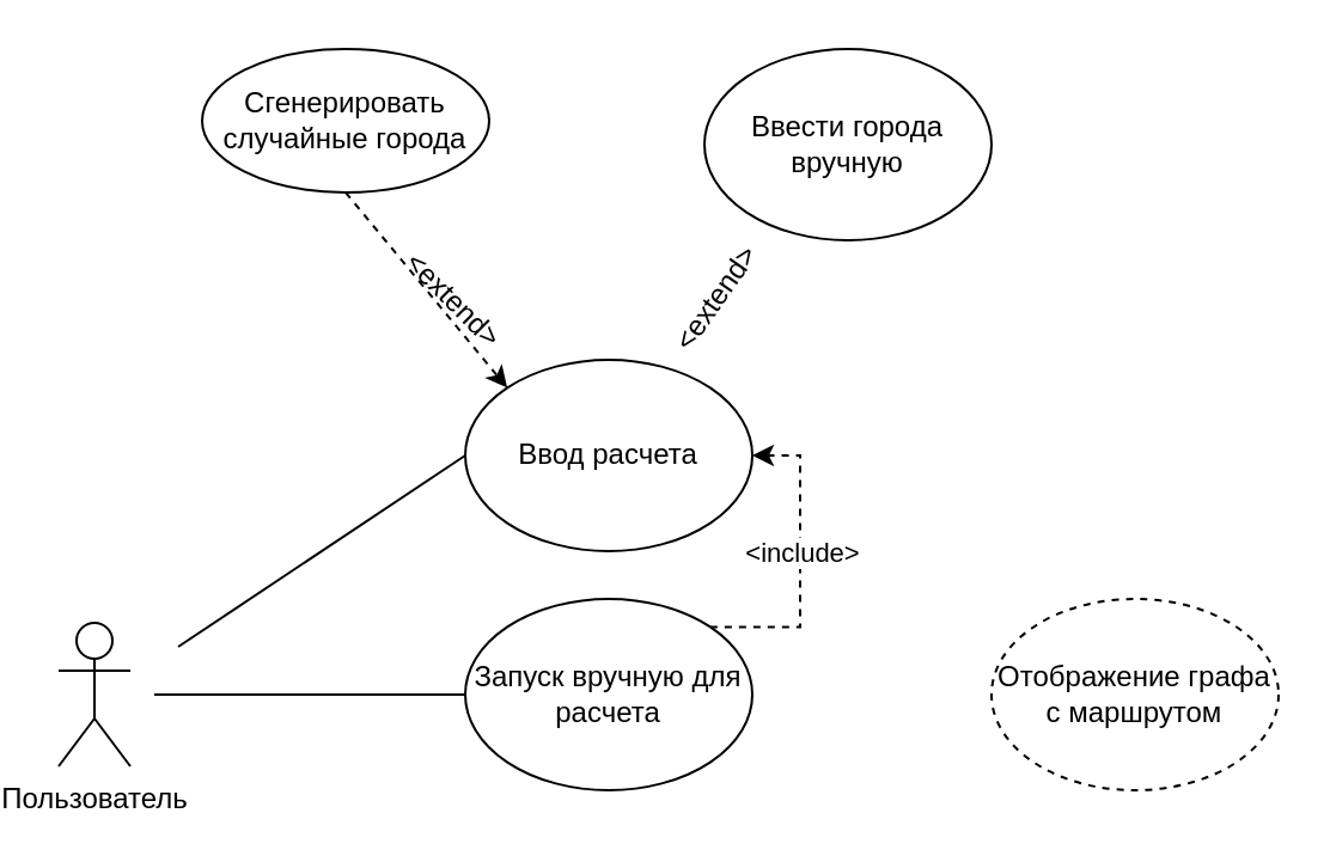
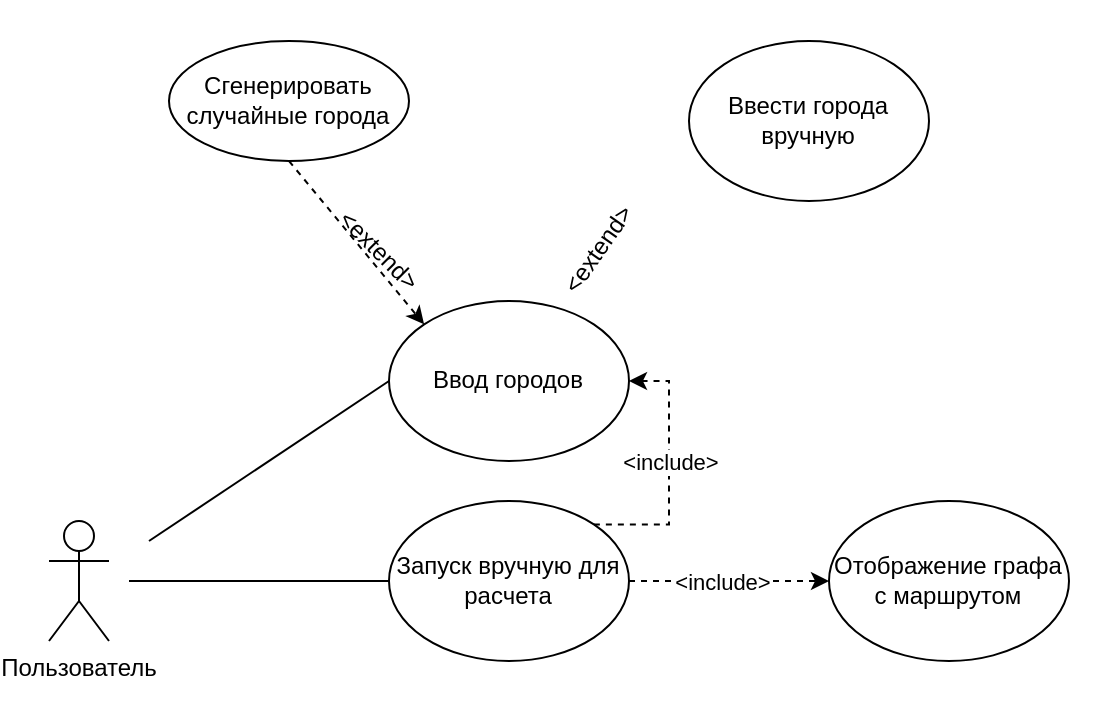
- <mxCell id="10" value="Ввести города вручную" style="ellipse;whiteSpace=wrap;html=1;" vertex="1" parent="1"><mxGeometry x="290" y="20" width="120" height="80" as="geometry" /></mxCell>
+ <mxCell id="10" value="Ввести города вручную" style="ellipse;whiteSpace=wrap;html=1;" vertex="1" parent="1"><mxGeometry x="340" y="20" width="120" height="80" as="geometry" /></mxCell>
- <mxCell id="9" value="Ввод расчета" style="ellipse;whiteSpace=wrap;html=1;" vertex="1" parent="1"><mxGeometry x="190" y="150" width="120" height="80" as="geometry" /></mxCell>
+ <mxCell id="9" value="Ввод городов" style="ellipse;whiteSpace=wrap;html=1;" vertex="1" parent="1"><mxGeometry x="190" y="150" width="120" height="80" as="geometry" /></mxCell>
+ <mxCell id="5" style="edgeStyle=orthogonalEdgeStyle;rounded=0;orthogonalLoop=1;jettySize=auto;html=1;exitX=1;exitY=0.5;exitDx=0;exitDy=0;entryX=0;entryY=0.5;entryDx=0;entryDy=0;dashed=1;" edge="1" parent="1" source="7" target="16"><mxGeometry relative="1" as="geometry" /></mxCell>
+ <mxCell id="6" value="&amp;lt;include&amp;gt;" style="edgeLabel;html=1;align=center;verticalAlign=middle;resizable=0;points=[];" vertex="1" connectable="0" parent="5"><mxGeometry x="-0.236" relative="1" as="geometry"><mxPoint x="8" as="offset" /></mxGeometry></mxCell>
- <mxCell id="16" value="Отображение графа с маршрутом" style="ellipse;whiteSpace=wrap;html=1;dashed=1;" vertex="1" parent="1"><mxGeometry x="410" y="250" width="120" height="80" as="geometry" /></mxCell>
+ <mxCell id="16" value="Отображение графа с маршрутом" style="ellipse;whiteSpace=wrap;html=1;" vertex="1" parent="1"><mxGeometry x="410" y="250" width="120" height="80" as="geometry" /></mxCell>
